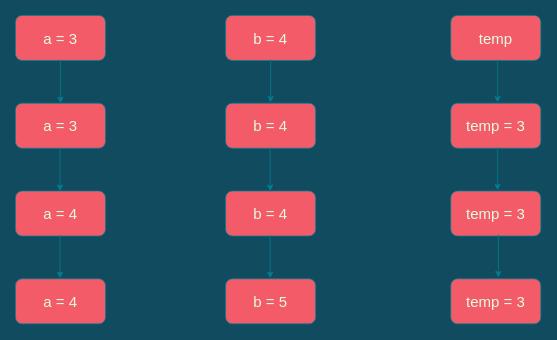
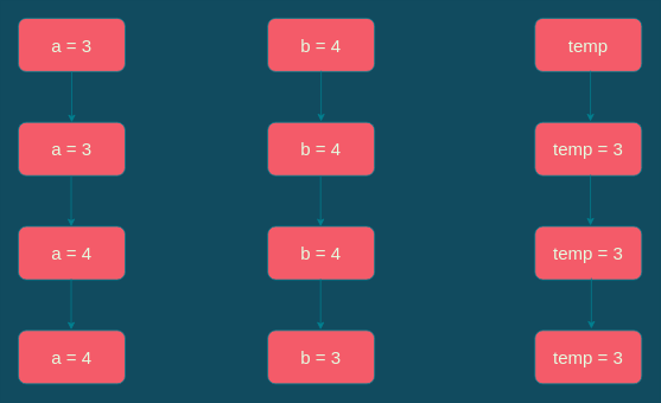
- <mxCell id="13" value="&lt;font style=&quot;font-size: 20px;&quot;&gt;b = 5&lt;/font&gt;" style="rounded=1;whiteSpace=wrap;html=1;fillColor=#F45B69;strokeColor=#028090;fontColor=#E4FDE1;" vertex="1" parent="1"><mxGeometry x="300" y="371" width="120" height="60" as="geometry" /></mxCell>
+ <mxCell id="13" value="&lt;font style=&quot;font-size: 20px;&quot;&gt;b = 3&lt;/font&gt;" style="rounded=1;whiteSpace=wrap;html=1;fillColor=#F45B69;strokeColor=#028090;fontColor=#E4FDE1;" vertex="1" parent="1"><mxGeometry x="300" y="371" width="120" height="60" as="geometry" /></mxCell>
